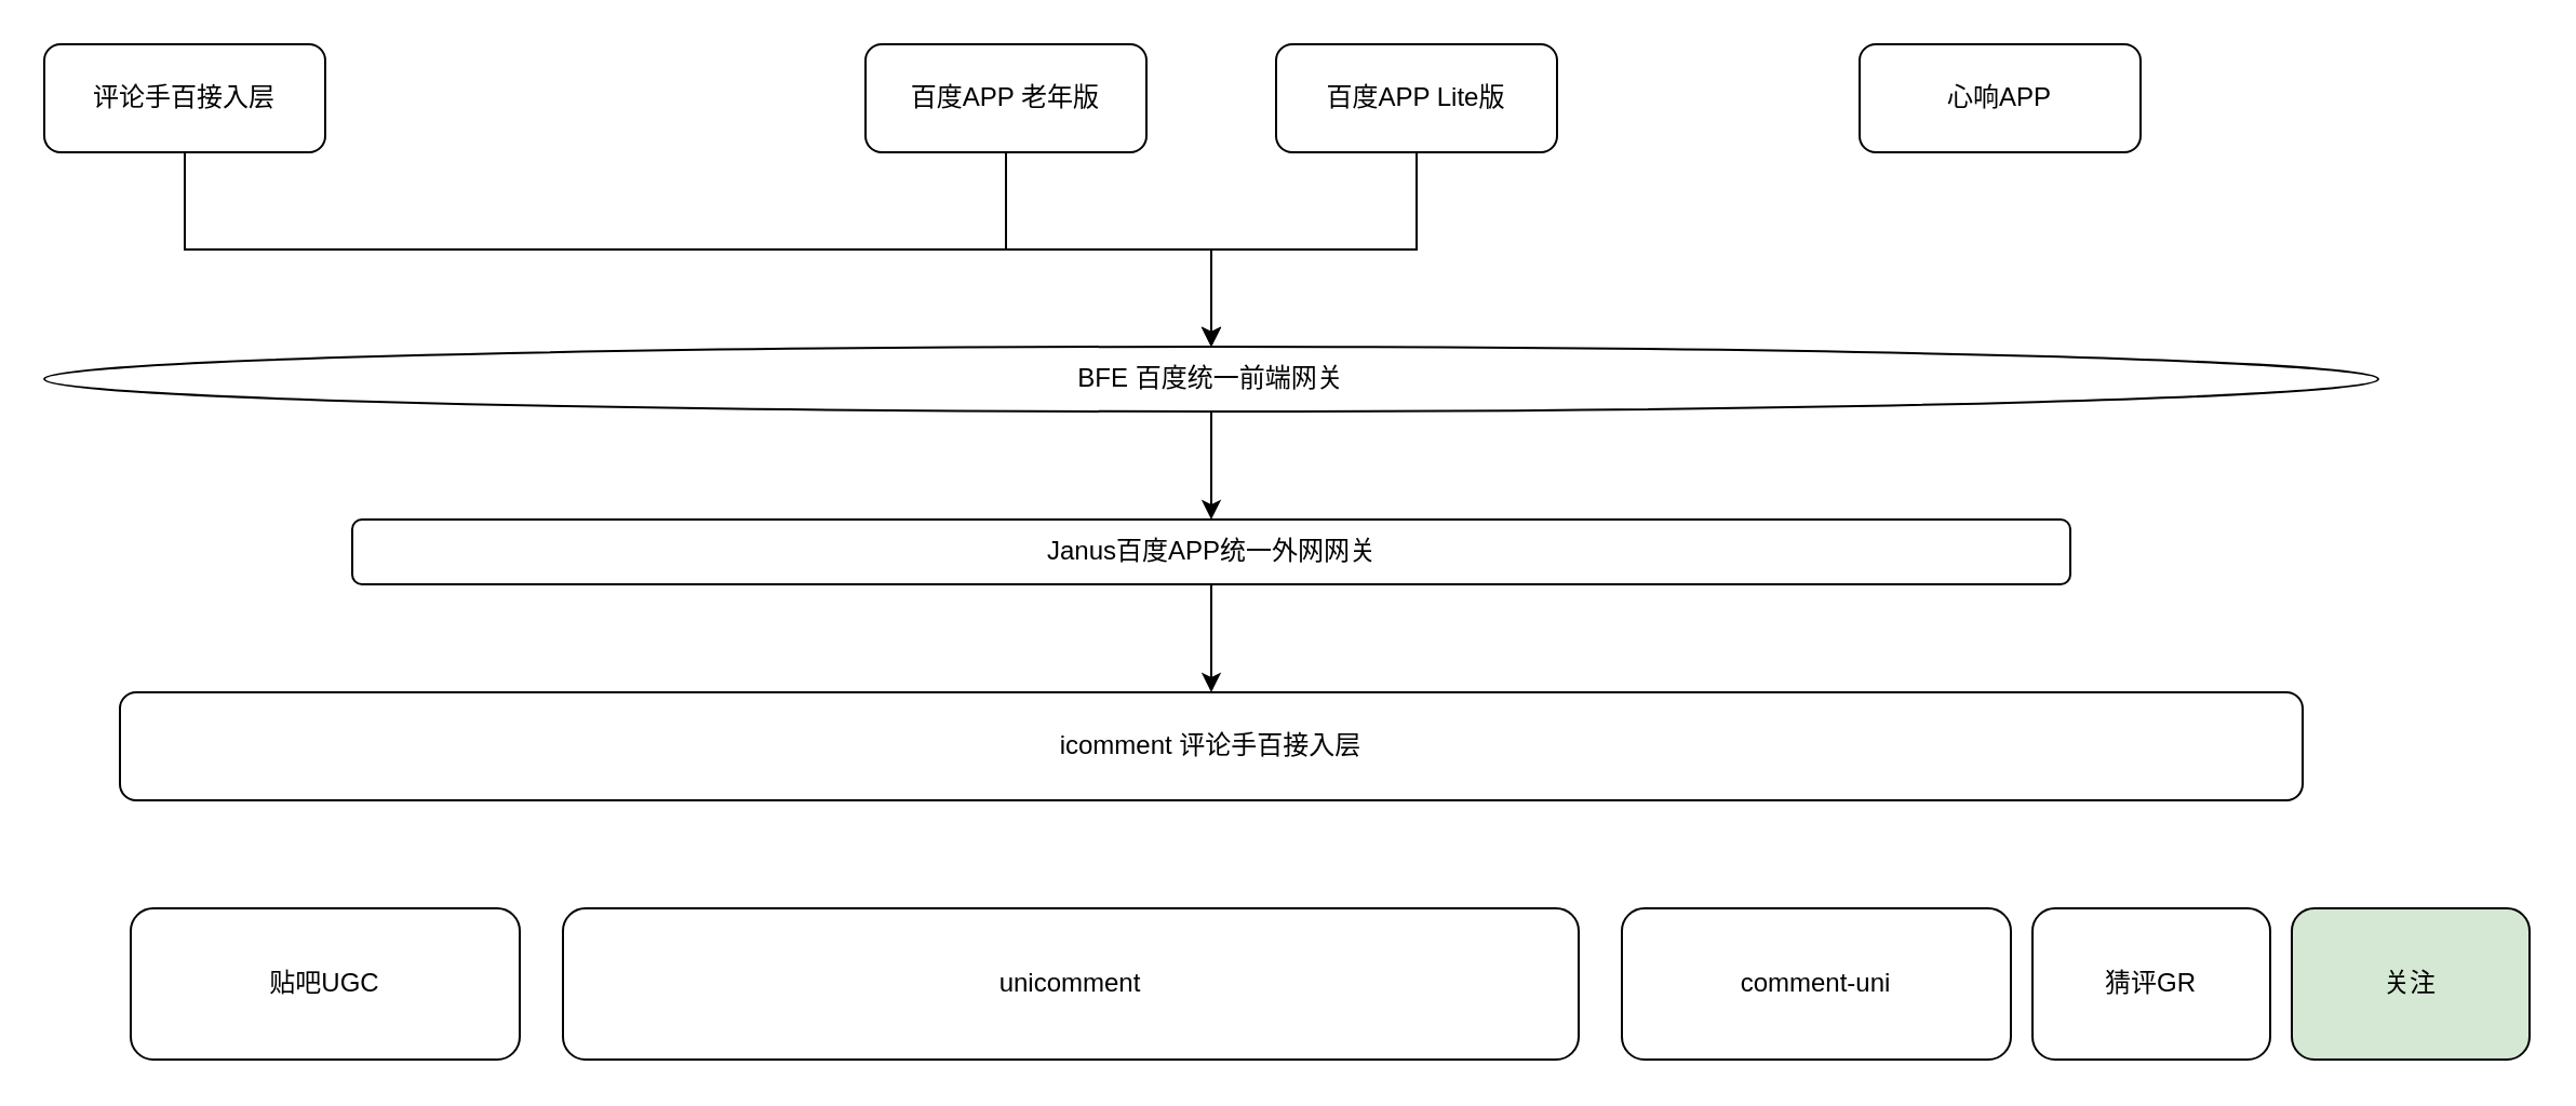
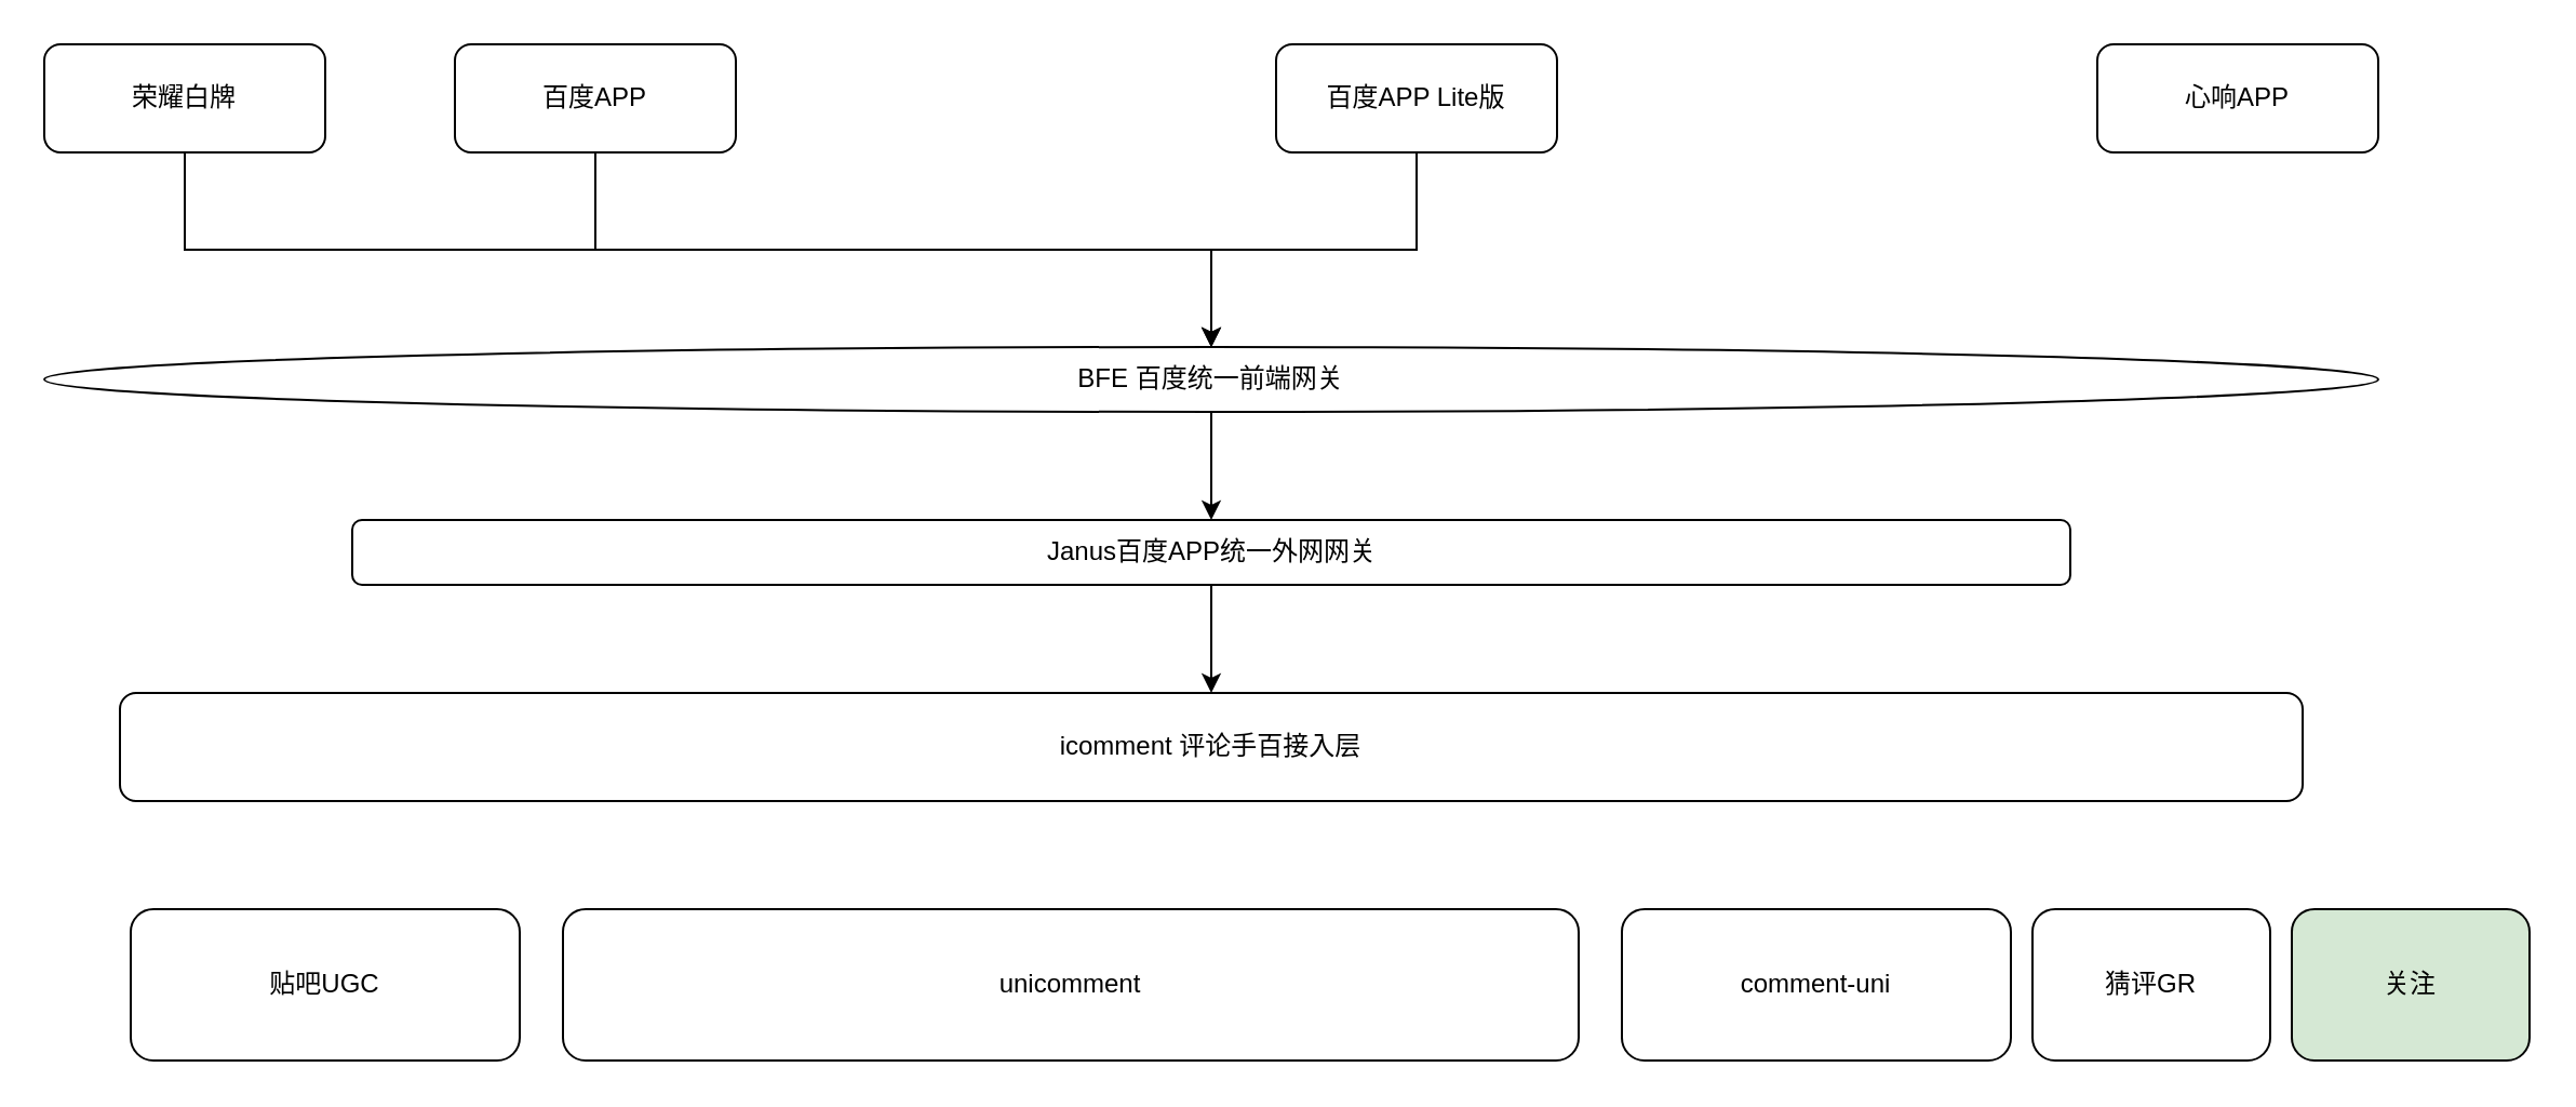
- <mxCell id="10" value="评论手百接入层" style="rounded=1;whiteSpace=wrap;html=1;" vertex="1" parent="1"><mxGeometry x="20" y="20" width="130" height="50" as="geometry" /></mxCell>
+ <mxCell id="10" value="荣耀白牌" style="rounded=1;whiteSpace=wrap;html=1;" vertex="1" parent="1"><mxGeometry x="20" y="20" width="130" height="50" as="geometry" /></mxCell>
+ <mxCell id="3" value="百度APP" style="rounded=1;whiteSpace=wrap;html=1;" vertex="1" parent="1"><mxGeometry y="20" width="130" height="50" as="geometry" x="210" /></mxCell>
- <mxCell id="5" value="百度APP 老年版" style="rounded=1;whiteSpace=wrap;html=1;" vertex="1" parent="1"><mxGeometry x="400" y="20" width="130" height="50" as="geometry" /></mxCell>
- <mxCell id="8" value="心响APP" style="rounded=1;whiteSpace=wrap;html=1;" vertex="1" parent="1"><mxGeometry x="860" y="20" width="130" height="50" as="geometry" /></mxCell>
+ <mxCell id="8" value="心响APP" style="rounded=1;whiteSpace=wrap;html=1;" vertex="1" parent="1"><mxGeometry x="970" y="20" width="130" height="50" as="geometry" /></mxCell>
+ <mxCell id="2" style="edgeStyle=orthogonalEdgeStyle;rounded=0;orthogonalLoop=1;jettySize=auto;html=1;" edge="1" parent="1" source="3" target="12"><mxGeometry relative="1" as="geometry" /></mxCell>
- <mxCell id="4" style="edgeStyle=orthogonalEdgeStyle;rounded=0;orthogonalLoop=1;jettySize=auto;html=1;" edge="1" parent="1" source="5" target="12"><mxGeometry relative="1" as="geometry" /></mxCell>
